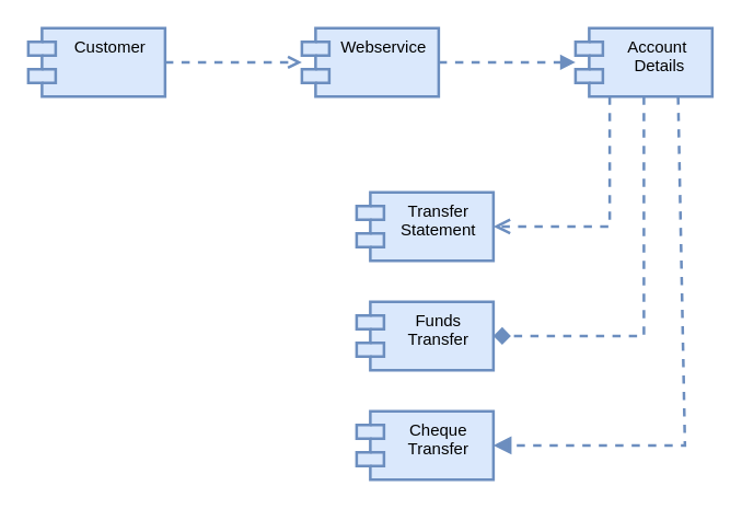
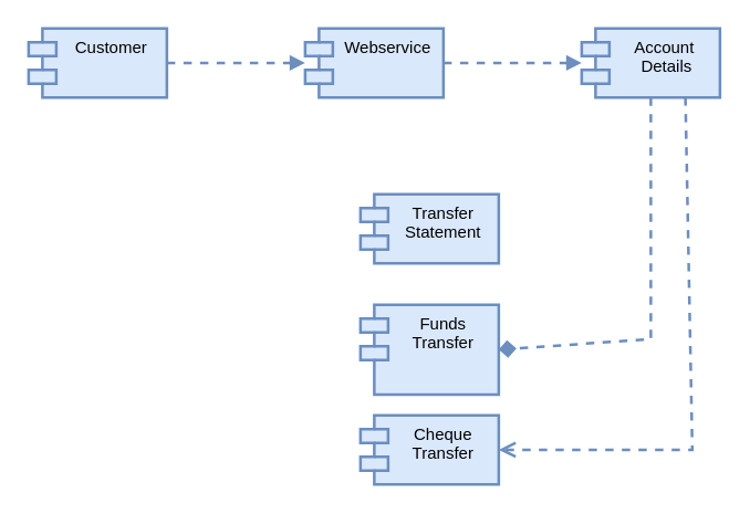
- <mxCell id="8" value="" style="html=1;verticalAlign=bottom;endArrow=open;rounded=0;entryX=0;entryY=0.5;entryDx=0;entryDy=0;entryPerimeter=0;exitX=1;exitY=0.5;exitDx=0;exitDy=0;dashed=1;fillColor=#dae8fc;strokeColor=#6c8ebf;strokeWidth=2;" edge="1" parent="1" source="2" target="3"><mxGeometry width="80" relative="1" as="geometry"><mxPoint x="280" y="270" as="sourcePoint" /><mxPoint x="360" y="270" as="targetPoint" /><Array as="points" /></mxGeometry></mxCell>
+ <mxCell id="8" value="" style="html=1;verticalAlign=bottom;endArrow=block;rounded=0;entryX=0;entryY=0.5;entryDx=0;entryDy=0;entryPerimeter=0;exitX=1;exitY=0.5;exitDx=0;exitDy=0;dashed=1;fillColor=#dae8fc;strokeColor=#6c8ebf;strokeWidth=2;" edge="1" parent="1" source="2" target="3"><mxGeometry width="80" relative="1" as="geometry"><mxPoint x="280" y="270" as="sourcePoint" /><mxPoint x="360" y="270" as="targetPoint" /><Array as="points" /></mxGeometry></mxCell>
- <mxCell id="10" value="" style="html=1;verticalAlign=bottom;endArrow=open;dashed=1;endSize=8;rounded=0;exitX=0.25;exitY=1;exitDx=0;exitDy=0;entryX=1;entryY=0.5;entryDx=0;entryDy=0;fillColor=#dae8fc;strokeColor=#6c8ebf;strokeWidth=2;" edge="1" parent="1" source="4" target="5"><mxGeometry relative="1" as="geometry"><mxPoint x="360" y="270" as="sourcePoint" /><mxPoint x="280" y="270" as="targetPoint" /><Array as="points"><mxPoint x="445" y="165" /></Array></mxGeometry></mxCell>
- <mxCell id="6" value="Funds &#10;Transfer" style="shape=module;align=left;spacingLeft=20;align=center;verticalAlign=top;fillColor=#dae8fc;strokeColor=#6c8ebf;strokeWidth=2;" vertex="1" parent="1"><mxGeometry x="260" y="220" width="100" height="50" as="geometry" /></mxCell>
+ <mxCell id="6" value="Funds &#10;Transfer" style="shape=module;align=left;spacingLeft=20;align=center;verticalAlign=top;fillColor=#dae8fc;strokeColor=#6c8ebf;strokeWidth=2;" vertex="1" parent="1"><mxGeometry x="260" y="220" width="100" height="65" as="geometry" /></mxCell>
- <mxCell id="12" value="" style="html=1;verticalAlign=bottom;endArrow=block;dashed=1;endSize=8;rounded=0;exitX=0.75;exitY=1;exitDx=0;exitDy=0;entryX=1;entryY=0.5;entryDx=0;entryDy=0;fillColor=#dae8fc;strokeColor=#6c8ebf;strokeWidth=2;" edge="1" parent="1" source="4" target="7"><mxGeometry relative="1" as="geometry"><mxPoint x="465" y="90" as="sourcePoint" /><mxPoint x="380" y="185" as="targetPoint" /><Array as="points"><mxPoint x="500" y="325" /></Array></mxGeometry></mxCell>
+ <mxCell id="12" value="" style="html=1;verticalAlign=bottom;endArrow=open;dashed=1;endSize=8;rounded=0;exitX=0.75;exitY=1;exitDx=0;exitDy=0;entryX=1;entryY=0.5;entryDx=0;entryDy=0;fillColor=#dae8fc;strokeColor=#6c8ebf;strokeWidth=2;" edge="1" parent="1" source="4" target="7"><mxGeometry relative="1" as="geometry"><mxPoint x="465" y="90" as="sourcePoint" /><mxPoint x="380" y="185" as="targetPoint" /><Array as="points"><mxPoint x="500" y="325" /></Array></mxGeometry></mxCell>
